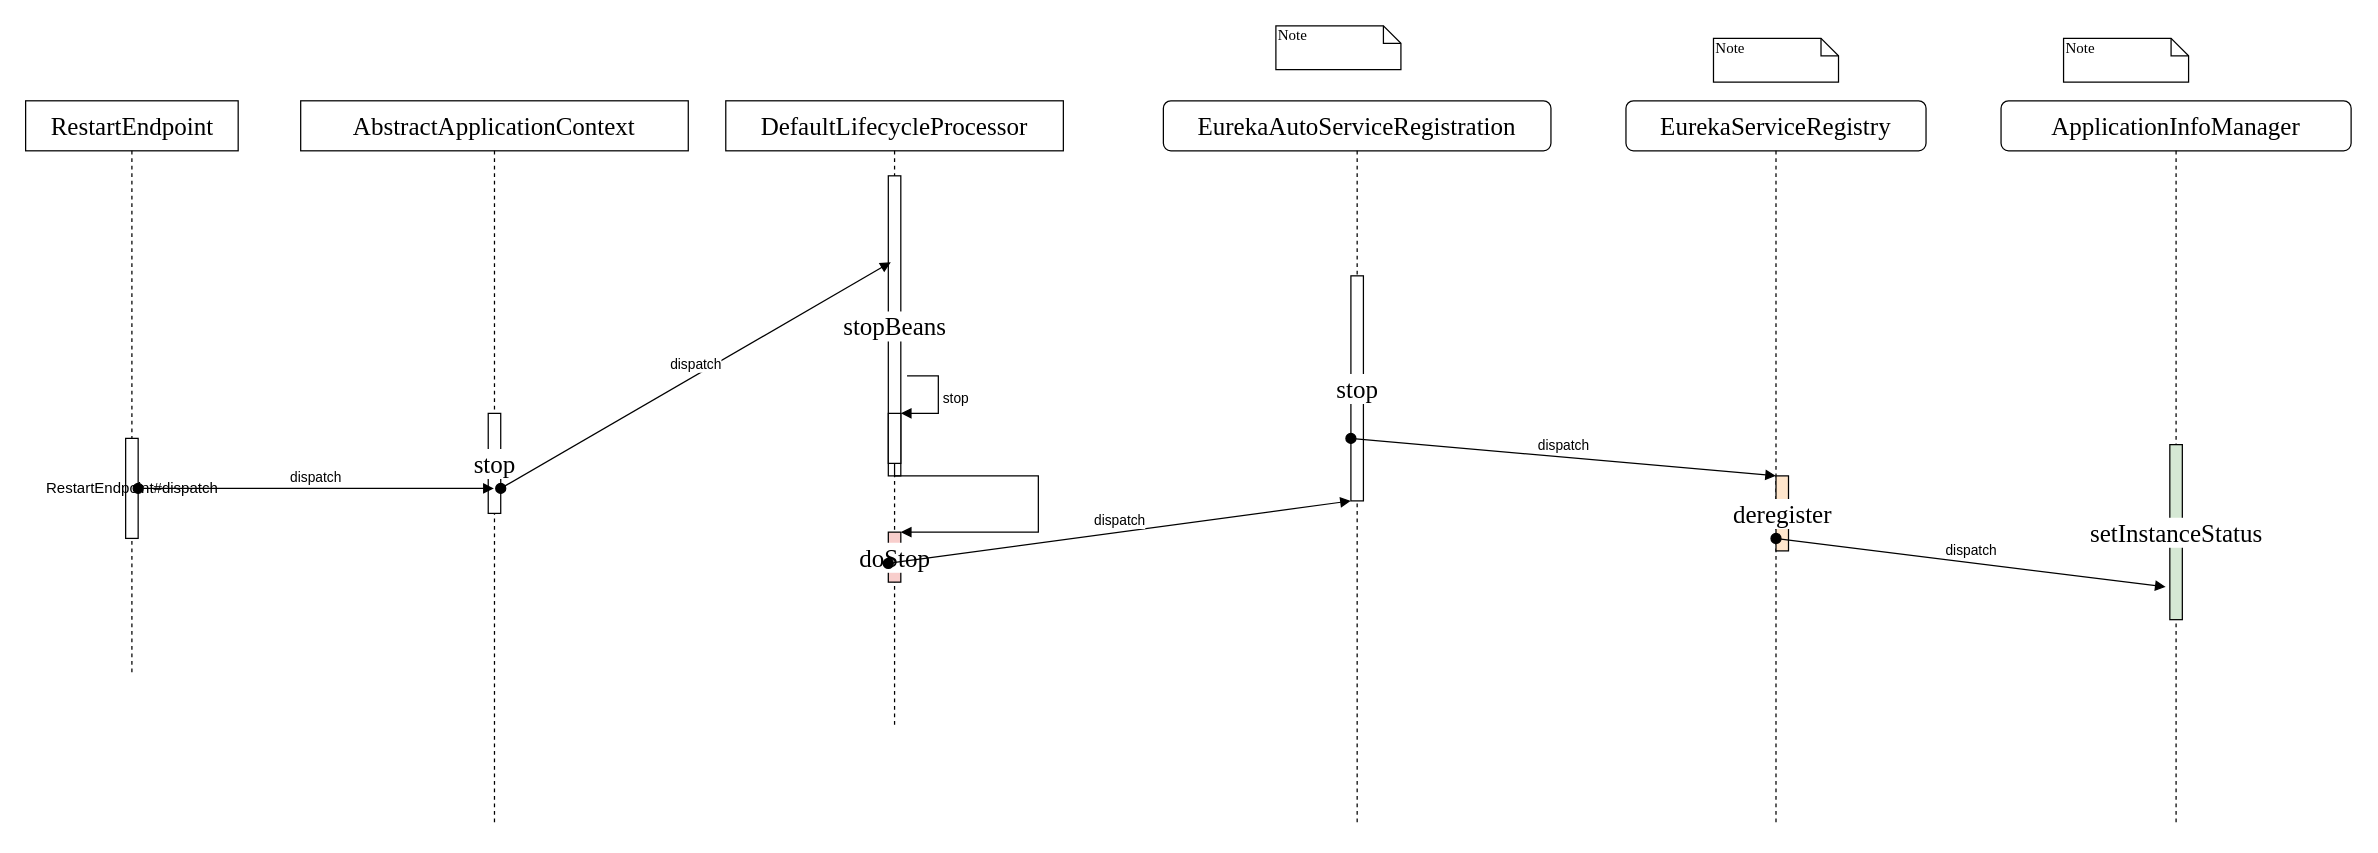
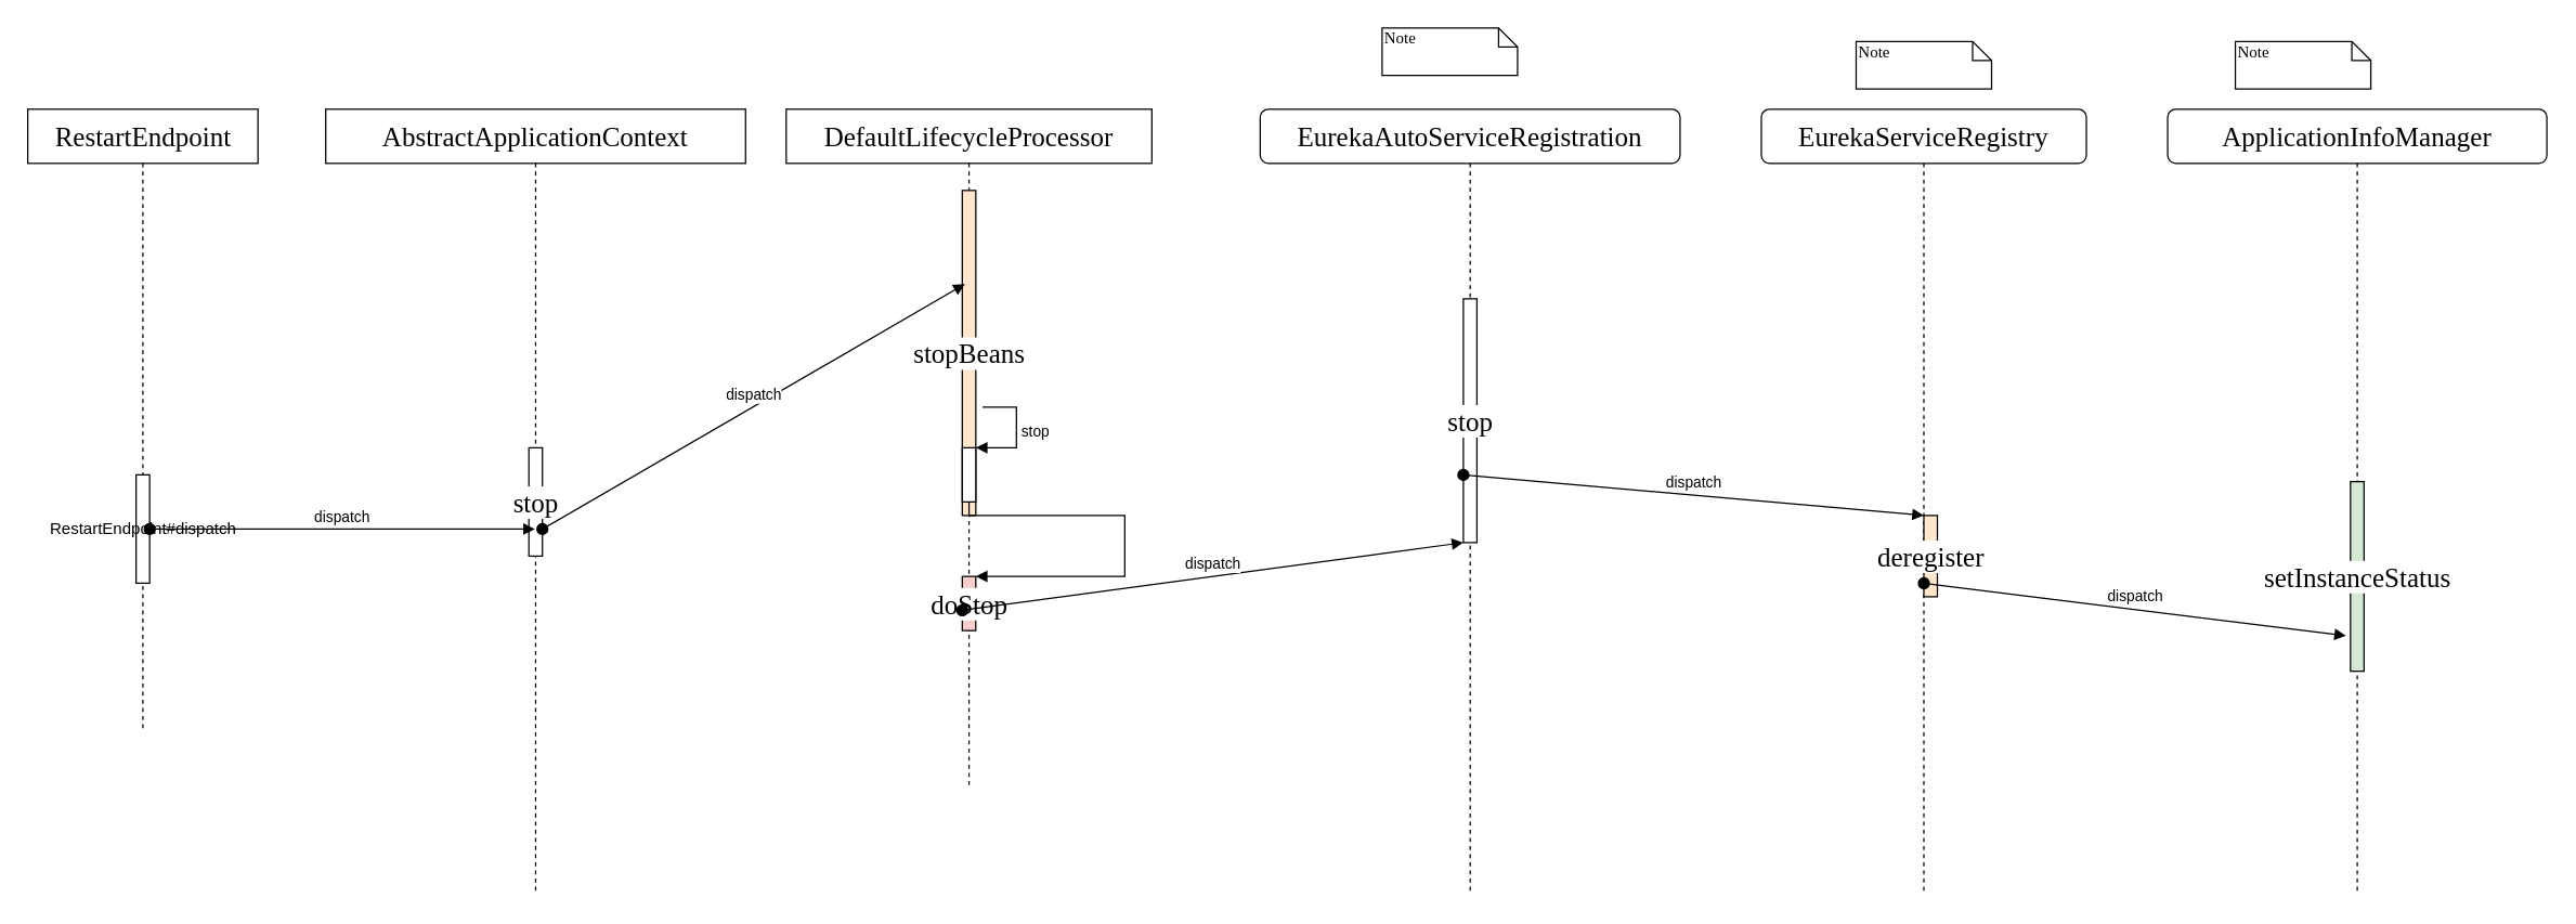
- <mxCell id="14" value="&lt;pre style=&quot;background-color: rgb(255 , 255 , 255) ; font-family: &amp;#34;consolas&amp;#34; ; font-size: 15pt&quot;&gt;stopBeans&lt;/pre&gt;" style="html=1;points=[];perimeter=orthogonalPerimeter;" vertex="1" parent="13"><mxGeometry x="130" y="60" width="10" height="240" as="geometry" /></mxCell>
+ <mxCell id="14" value="&lt;pre style=&quot;background-color: rgb(255 , 255 , 255) ; font-family: &amp;#34;consolas&amp;#34; ; font-size: 15pt&quot;&gt;stopBeans&lt;/pre&gt;" style="html=1;points=[];perimeter=orthogonalPerimeter;fillColor=#ffe6cc;" vertex="1" parent="13"><mxGeometry x="130" y="60" width="10" height="240" as="geometry" /></mxCell>
